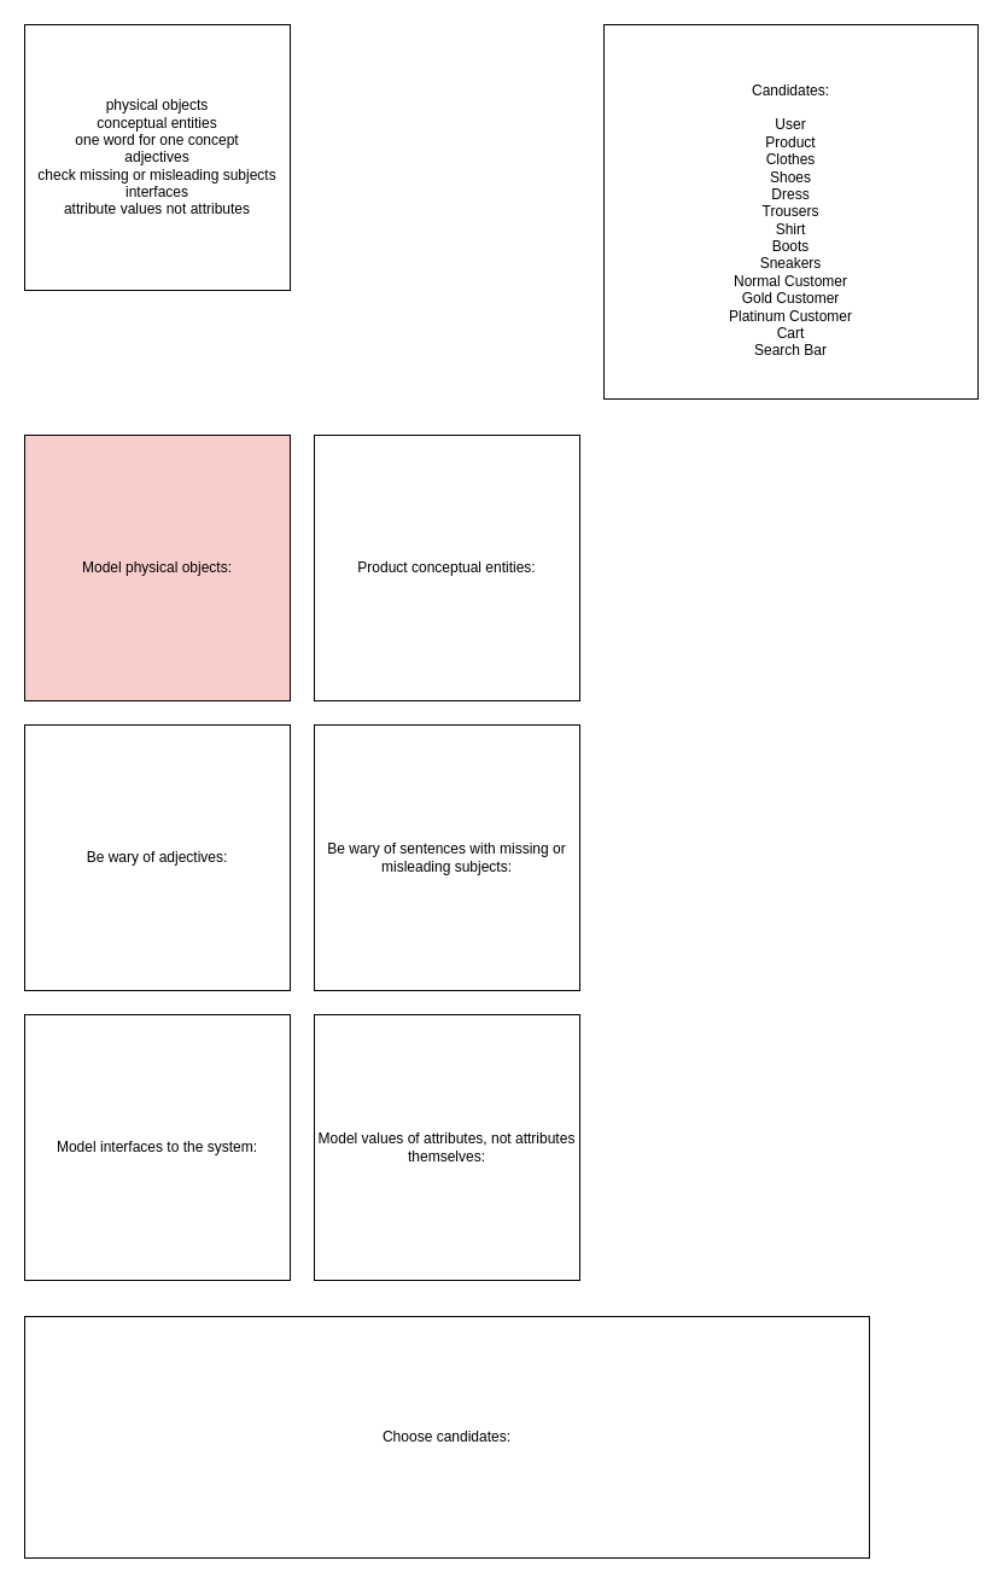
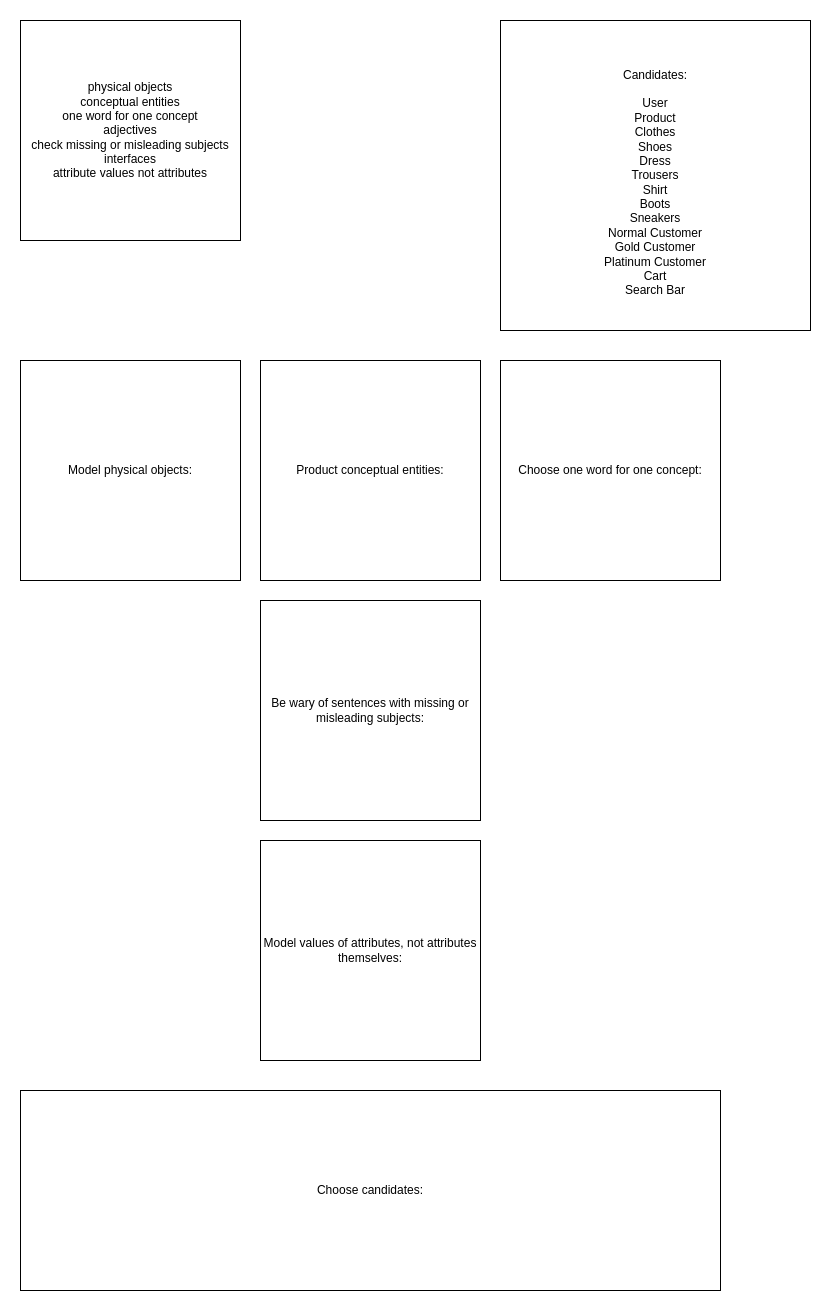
- <mxCell id="5" value="Model physical objects:" style="whiteSpace=wrap;html=1;aspect=fixed;fillColor=#f8cecc;" vertex="1" parent="1"><mxGeometry x="20" y="360" width="220" height="220" as="geometry" /></mxCell>
+ <mxCell id="5" value="Model physical objects:" style="whiteSpace=wrap;html=1;aspect=fixed;" vertex="1" parent="1"><mxGeometry x="20" y="360" width="220" height="220" as="geometry" /></mxCell>
+ <mxCell id="7" value="Choose one word for one concept:" style="whiteSpace=wrap;html=1;aspect=fixed;" vertex="1" parent="1"><mxGeometry x="500" y="360" width="220" height="220" as="geometry" /></mxCell>
- <mxCell id="8" value="Be wary of adjectives:" style="whiteSpace=wrap;html=1;aspect=fixed;" vertex="1" parent="1"><mxGeometry x="20" y="600" width="220" height="220" as="geometry" /></mxCell>
- <mxCell id="11" value="Model interfaces to the system:" style="whiteSpace=wrap;html=1;aspect=fixed;" vertex="1" parent="1"><mxGeometry x="20" y="840" width="220" height="220" as="geometry" /></mxCell>
